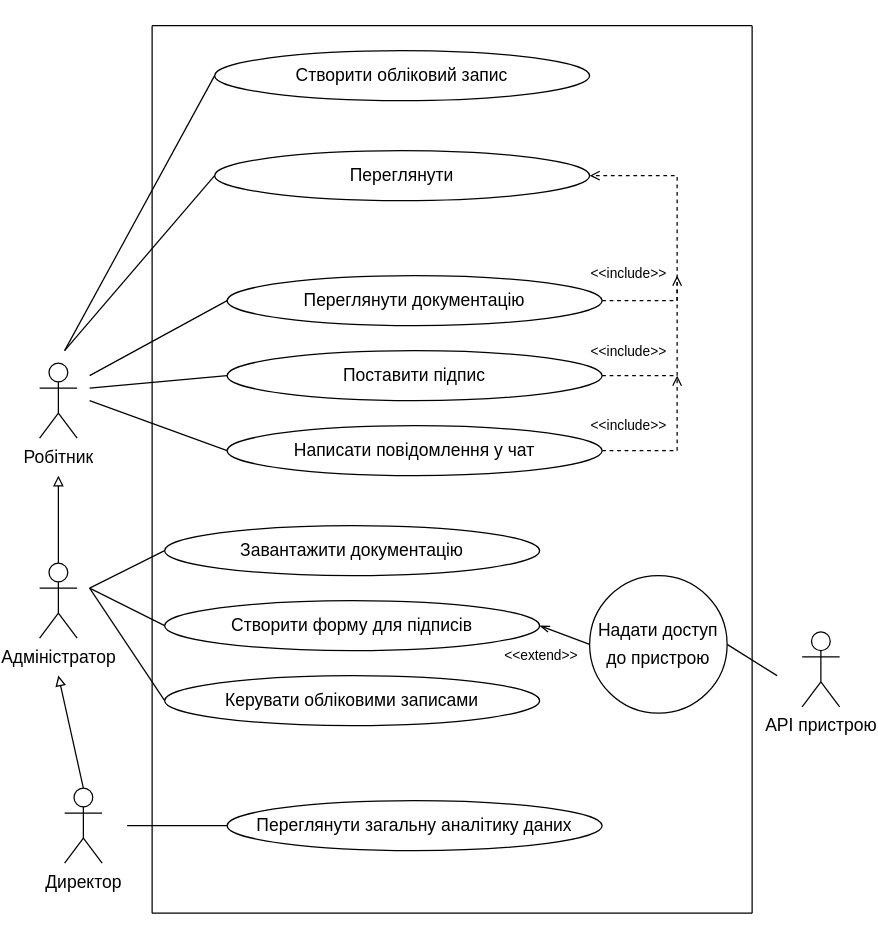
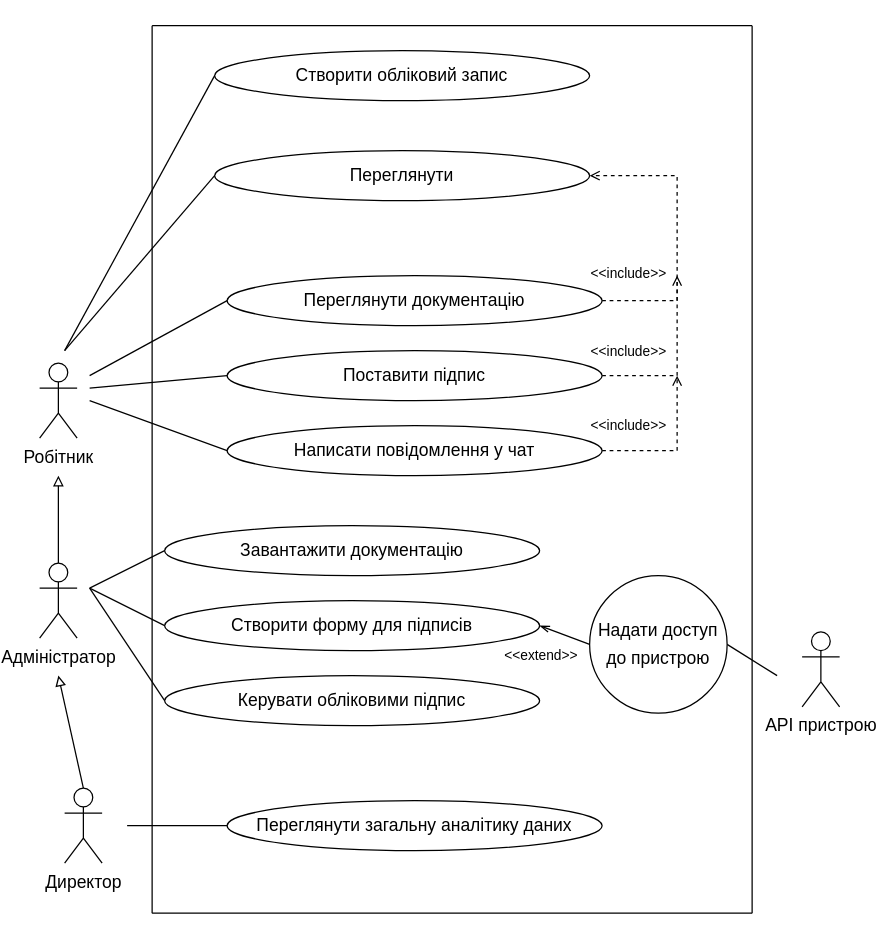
- <mxCell id="31" value="&lt;span style=&quot;font-size: 14px&quot;&gt;Керувати обліковими записами&lt;/span&gt;" style="ellipse;whiteSpace=wrap;html=1;labelBackgroundColor=none;fontColor=#000000;" parent="1" vertex="1"><mxGeometry x="120" y="540" width="300" height="40" as="geometry" /></mxCell>
+ <mxCell id="31" value="&lt;span style=&quot;font-size: 14px&quot;&gt;Керувати обліковими підпис&lt;/span&gt;" style="ellipse;whiteSpace=wrap;html=1;labelBackgroundColor=none;fontColor=#000000;" parent="1" vertex="1"><mxGeometry x="120" y="540" width="300" height="40" as="geometry" /></mxCell>
